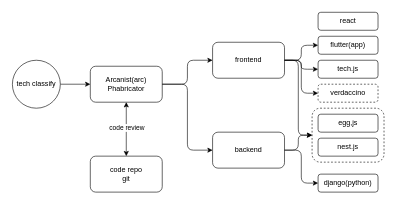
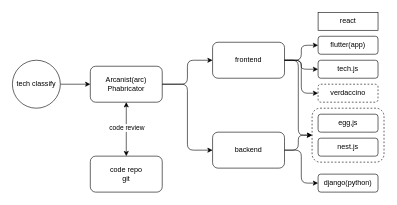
- <mxCell id="13" value="react" style="rounded=1;whiteSpace=wrap;html=1;" vertex="1" parent="1"><mxGeometry x="530" y="20" width="100" height="30" as="geometry" /></mxCell>
+ <mxCell id="13" value="react" style="whiteSpace=wrap;html=1;rounded=0;" vertex="1" parent="1"><mxGeometry x="530" y="20" width="100" height="30" as="geometry" /></mxCell>
